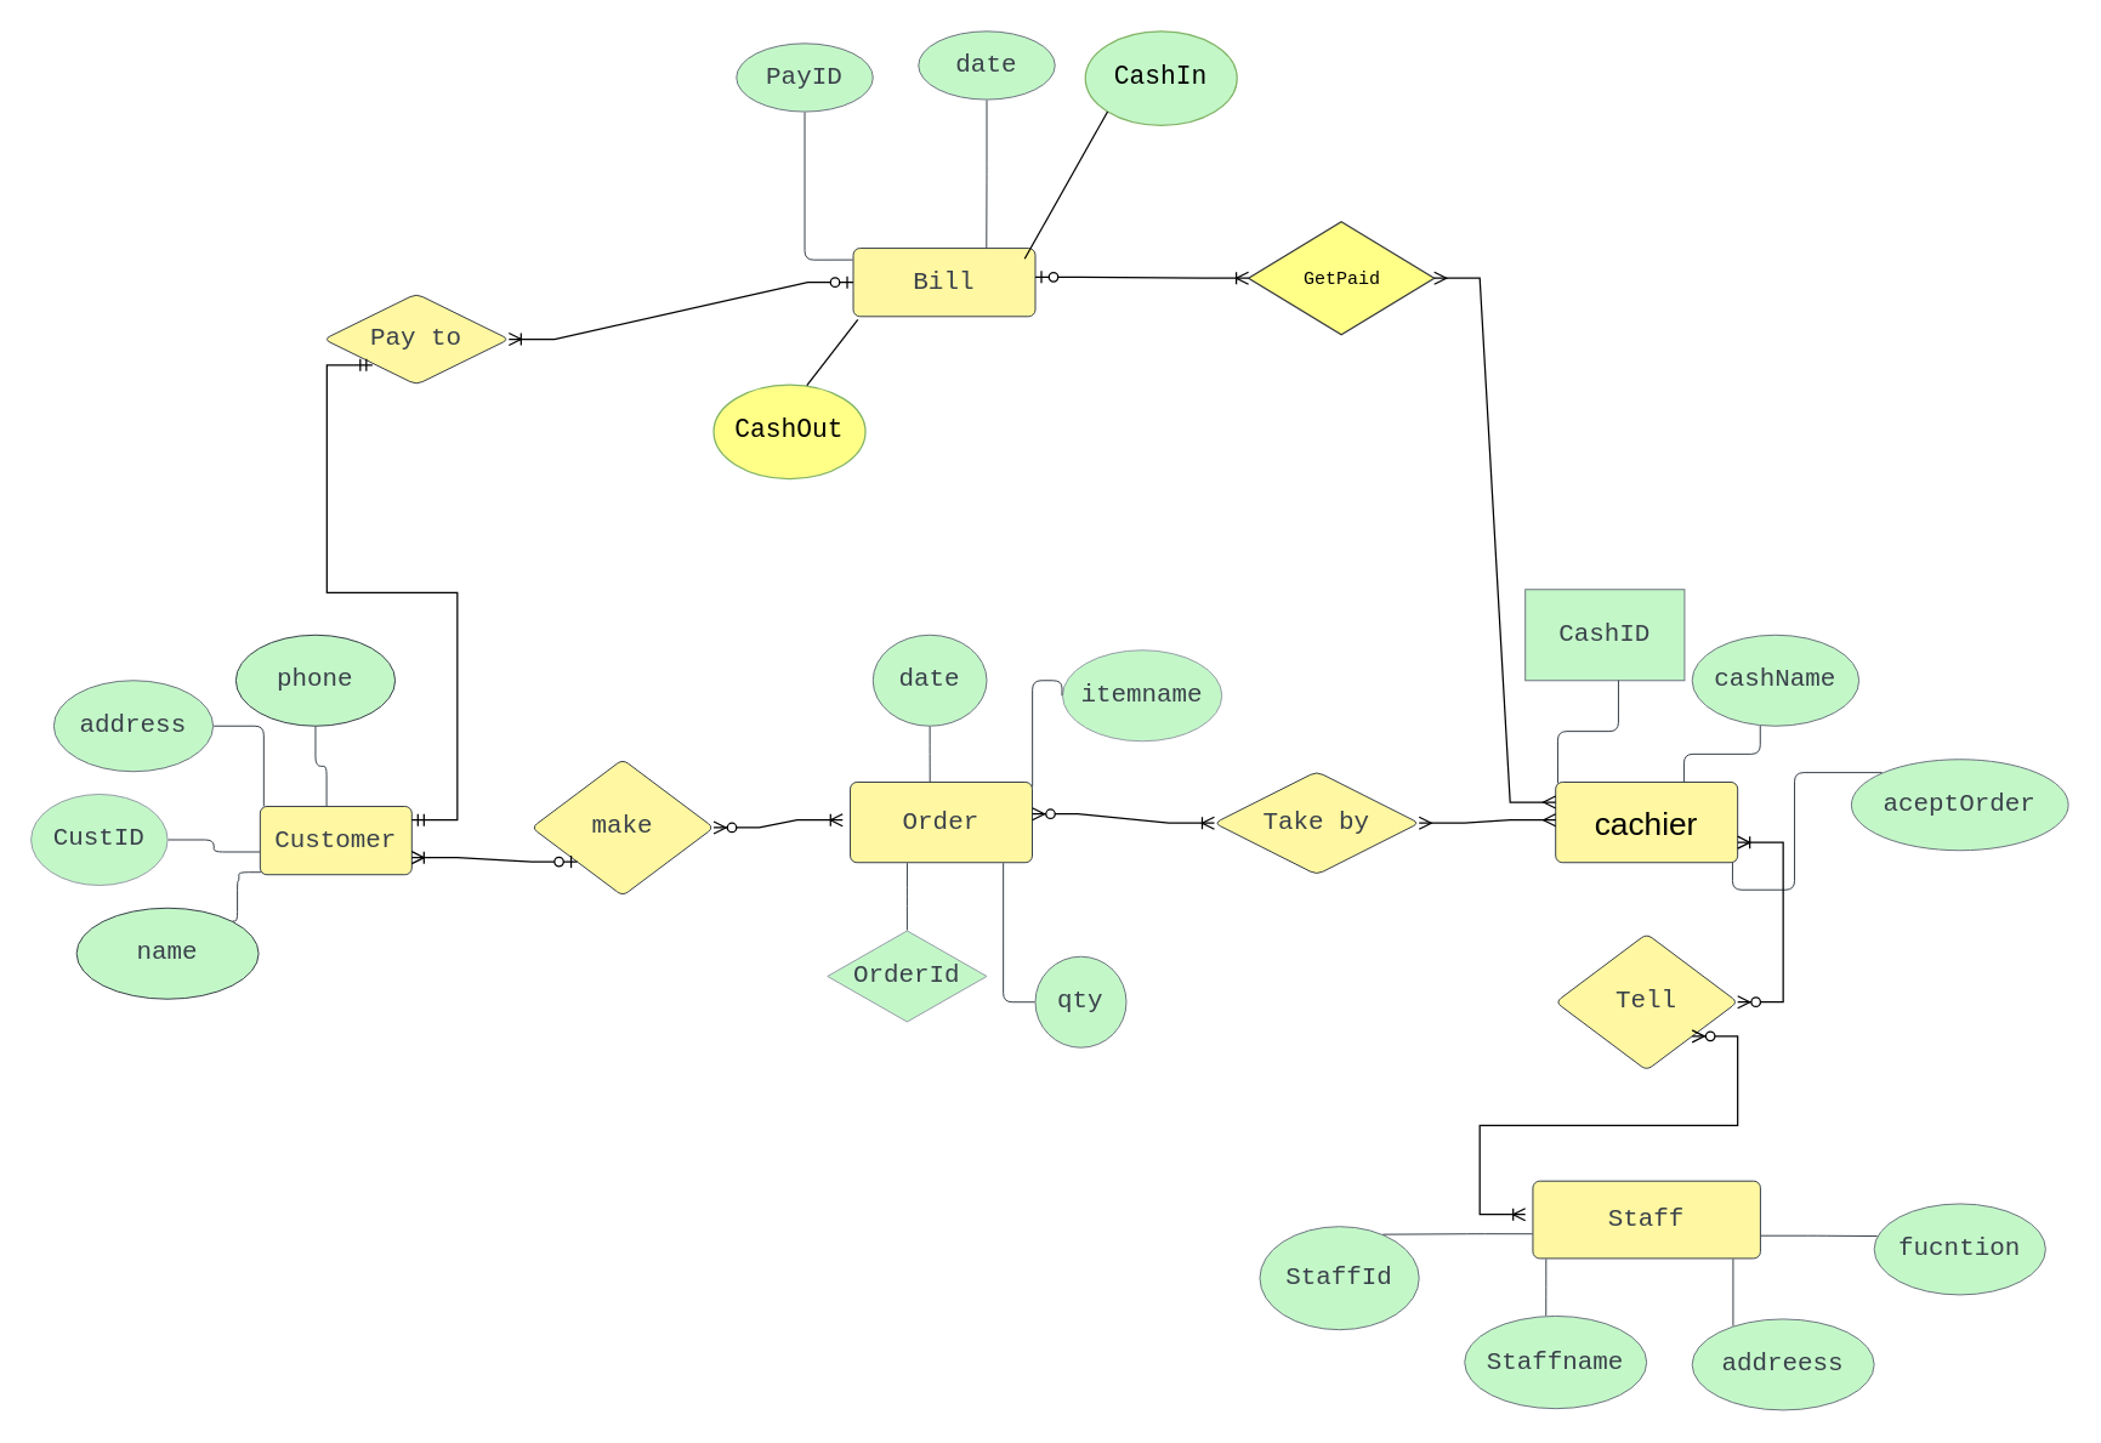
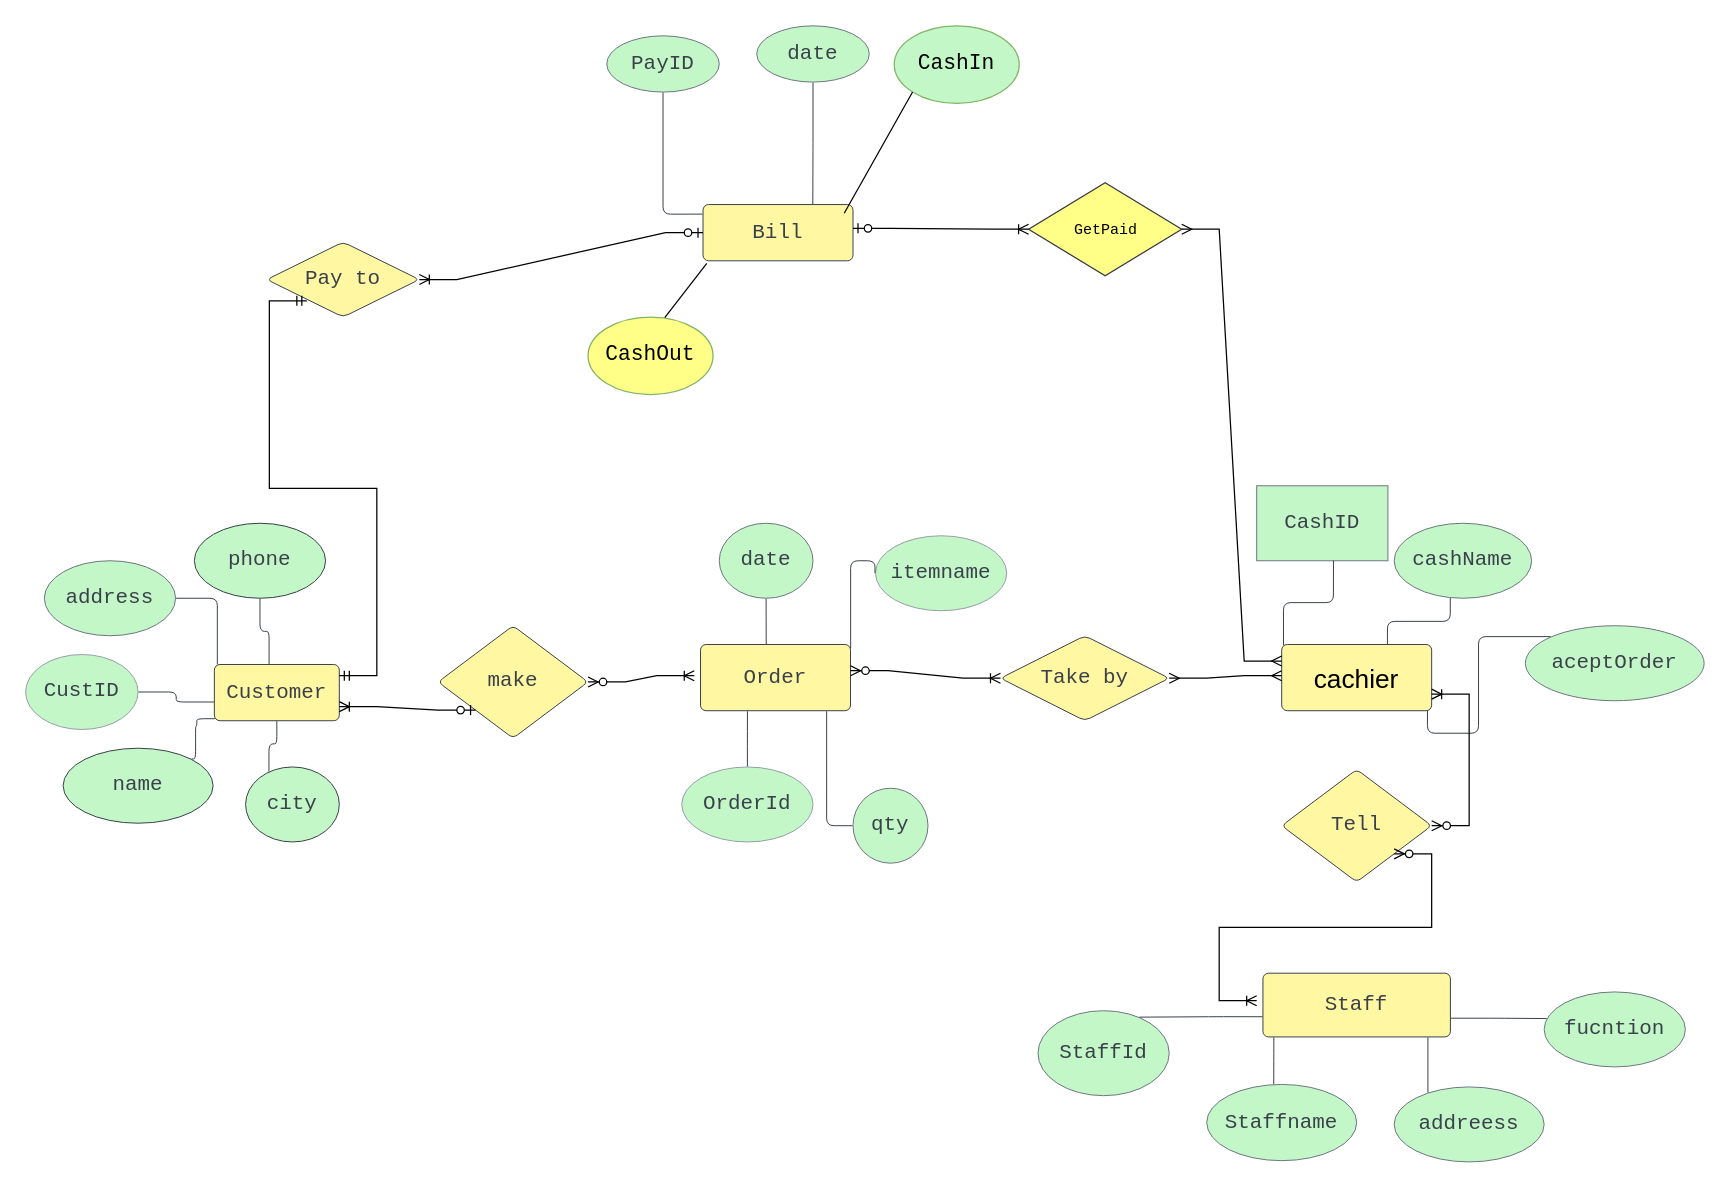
+ <mxCell id="12" value="" style="html=1;jettySize=18;whiteSpace=wrap;fontSize=13;strokeColor=#3a414a;strokeOpacity=100;strokeWidth=0.8;rounded=1;arcSize=12;edgeStyle=orthogonalEdgeStyle;startArrow=none;endArrow=none;exitX=0.249;exitY=0.062;exitPerimeter=0;entryX=0.5;entryY=1.008;entryPerimeter=0;lucidId=SUOHapSBSo7-;" edge="1" parent="1" source="7" target="51"><mxGeometry width="100" height="100" relative="1" as="geometry"><Array as="points" /></mxGeometry></mxCell>
+ <mxCell id="7" value="city" style="html=1;overflow=block;blockSpacing=1;whiteSpace=wrap;ellipse;fontSize=16.7;fontFamily=Cousine;fontColor=#3a414a;spacing=3.8;strokeColor=#3a414a;strokeOpacity=100;fillOpacity=100;rounded=1;absoluteArcSize=1;arcSize=9;fillColor=#c3f7c8;strokeWidth=0.8;lucidId=oSOHFitj4gpD;" vertex="1" parent="1"><mxGeometry x="196" y="613" width="75" height="60" as="geometry" /></mxCell>
- <mxCell id="17" value="OrderId" style="rhombus;html=1;overflow=block;blockSpacing=1;whiteSpace=wrap;fontSize=16.7;fontFamily=Cousine;fontColor=#3a414a;spacing=3.8;strokeColor=#979ea8;strokeOpacity=100;fillOpacity=100;absoluteArcSize=1;arcSize=9;fillColor=#c3f7c8;strokeWidth=0.8;lucidId=E3OHSsGkuU5q;" vertex="1" parent="1"><mxGeometry x="545" y="613" width="105" height="60" as="geometry" /></mxCell>
+ <mxCell id="17" value="OrderId" style="html=1;overflow=block;blockSpacing=1;whiteSpace=wrap;ellipse;fontSize=16.7;fontFamily=Cousine;fontColor=#3a414a;spacing=3.8;strokeColor=#979ea8;strokeOpacity=100;fillOpacity=100;rounded=1;absoluteArcSize=1;arcSize=9;fillColor=#c3f7c8;strokeWidth=0.8;lucidId=E3OHSsGkuU5q;" vertex="1" parent="1"><mxGeometry x="545" y="613" width="105" height="60" as="geometry" /></mxCell>
